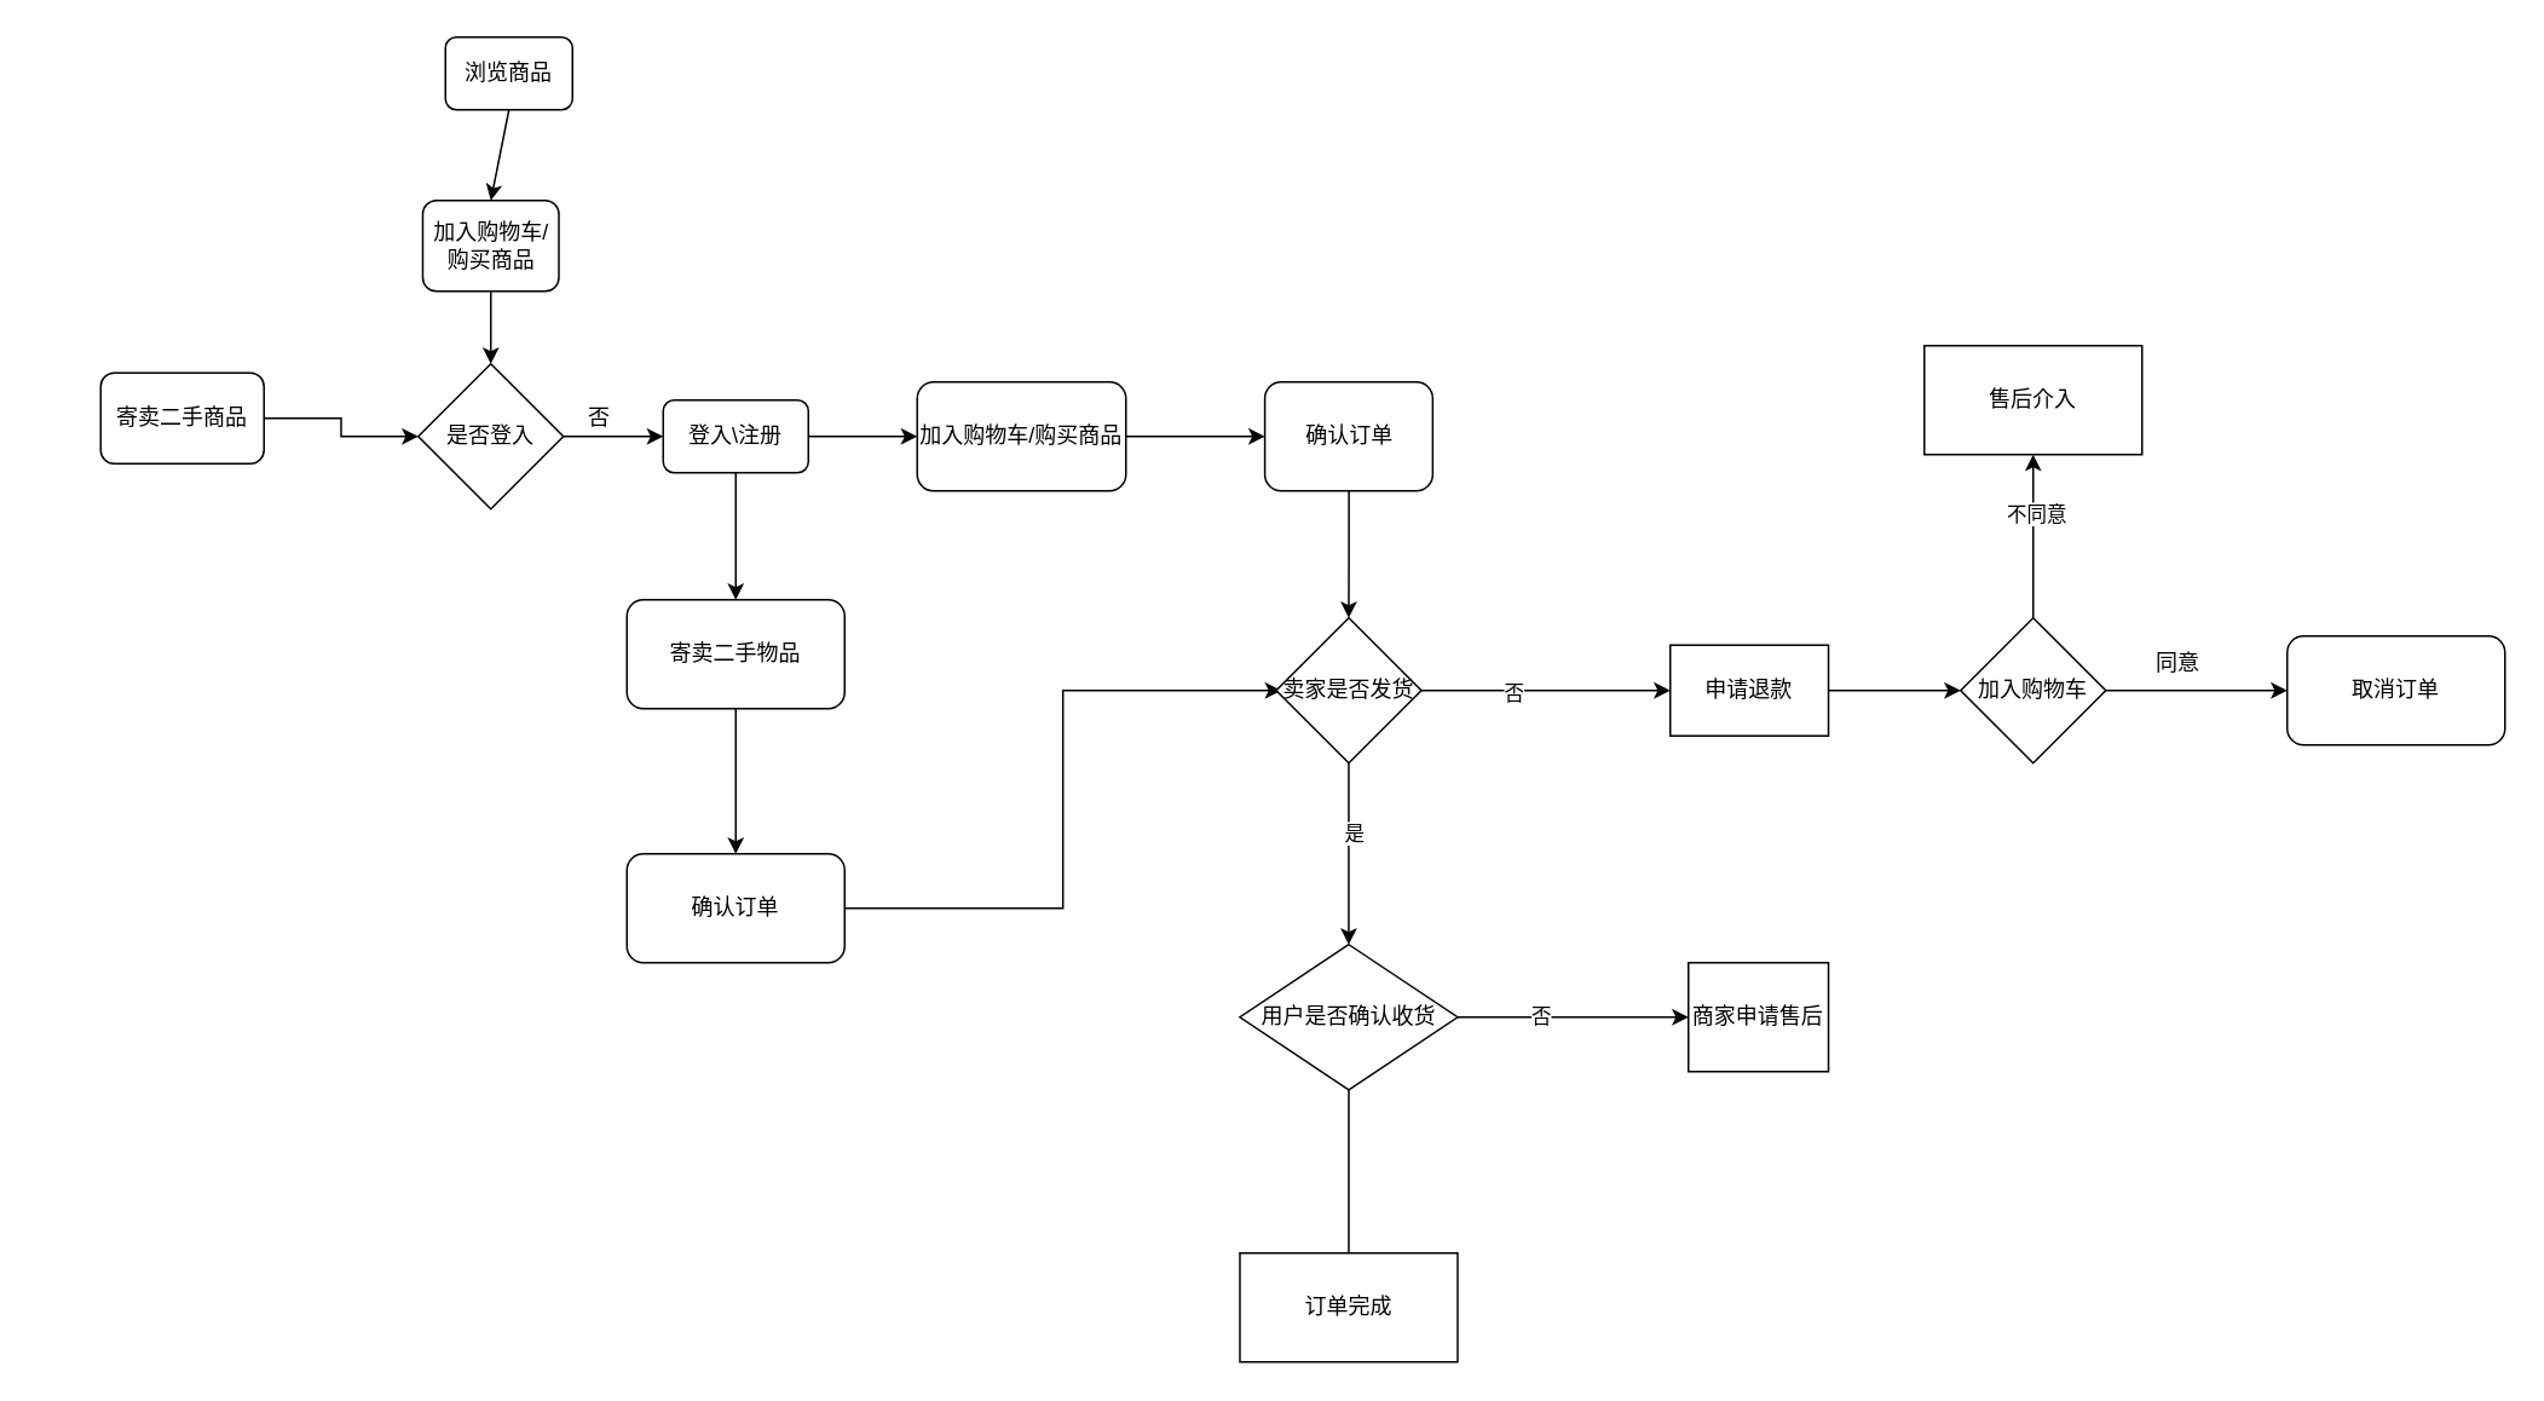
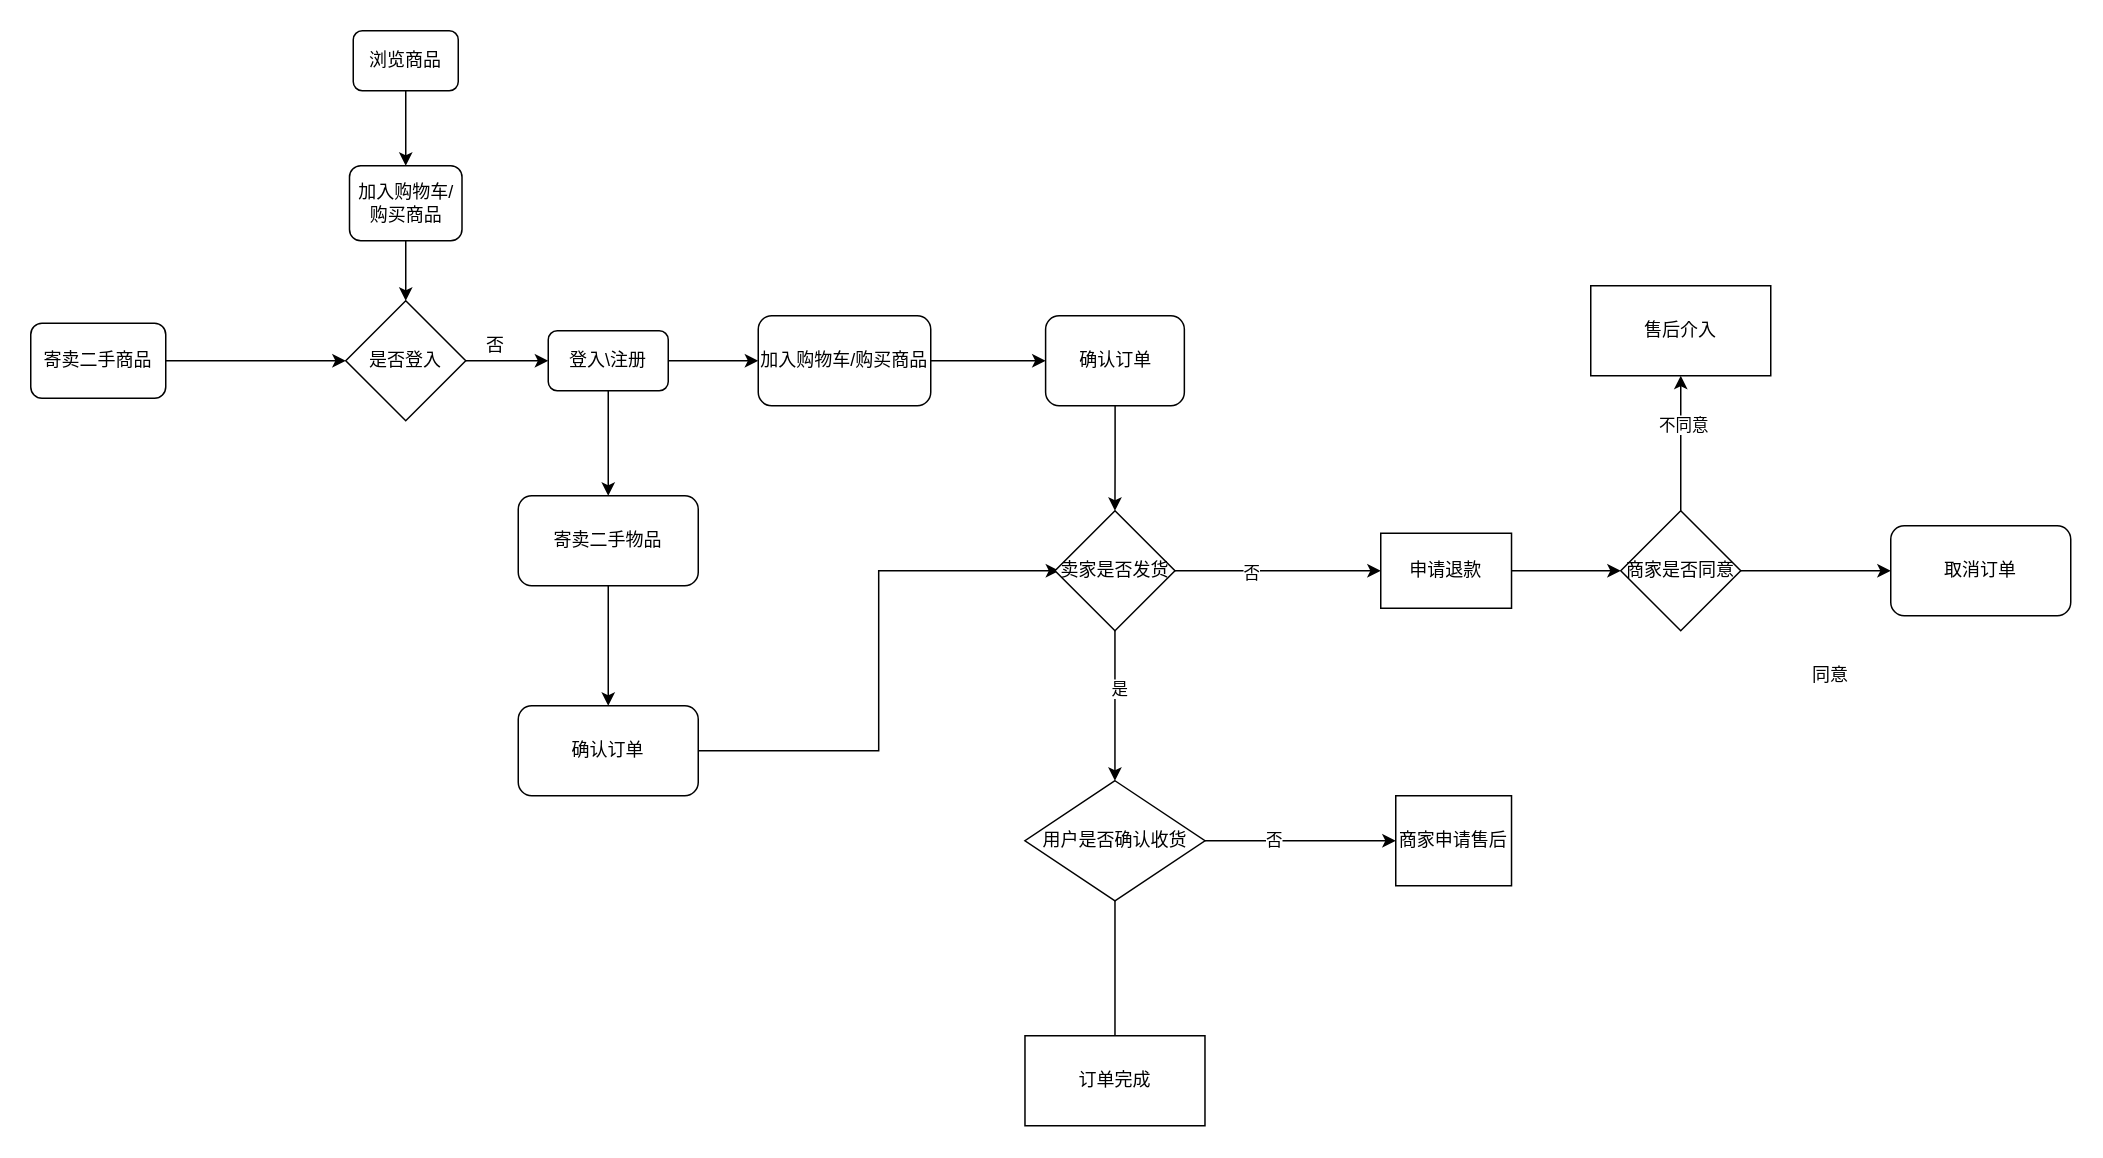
- <mxCell id="5" value="浏览商品" style="rounded=1;whiteSpace=wrap;html=1;" vertex="1" parent="1"><mxGeometry x="245" y="20" width="70" height="40" as="geometry" /></mxCell>
+ <mxCell id="5" value="浏览商品" style="rounded=1;whiteSpace=wrap;html=1;" vertex="1" parent="1"><mxGeometry x="235" y="20" width="70" height="40" as="geometry" /></mxCell>
- <mxCell id="12" value="寄卖二手商品" style="rounded=1;whiteSpace=wrap;html=1;" vertex="1" parent="1"><mxGeometry x="55" y="205" width="90" height="50" as="geometry" /></mxCell>
+ <mxCell id="12" value="寄卖二手商品" style="rounded=1;whiteSpace=wrap;html=1;" vertex="1" parent="1"><mxGeometry x="20" y="215" width="90" height="50" as="geometry" /></mxCell>
- <mxCell id="41" value="同意" style="text;html=1;strokeColor=none;fillColor=none;align=center;verticalAlign=middle;whiteSpace=wrap;rounded=0;" vertex="1" parent="1"><mxGeometry x="1180" y="355" width="40" height="20" as="geometry" /></mxCell>
+ <mxCell id="41" value="同意" style="text;html=1;strokeColor=none;fillColor=none;align=center;verticalAlign=middle;whiteSpace=wrap;rounded=0;" vertex="1" parent="1"><mxGeometry x="1200" y="440" width="40" height="20" as="geometry" /></mxCell>
- <mxCell id="39" value="加入购物车" style="rhombus;whiteSpace=wrap;html=1;" vertex="1" parent="1"><mxGeometry x="1080" y="340" width="80" height="80" as="geometry" /></mxCell>
+ <mxCell id="39" value="商家是否同意" style="rhombus;whiteSpace=wrap;html=1;" vertex="1" parent="1"><mxGeometry x="1080" y="340" width="80" height="80" as="geometry" /></mxCell>
